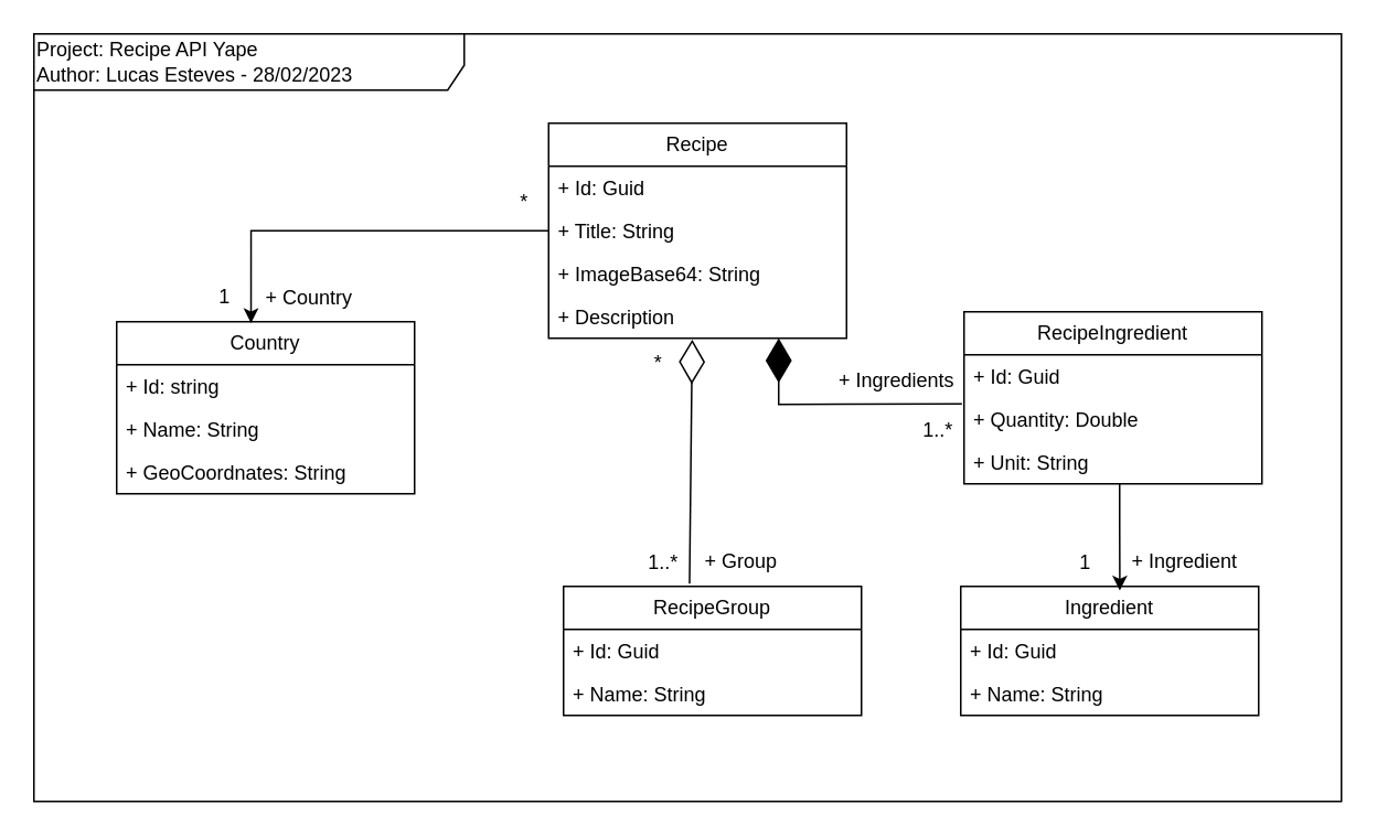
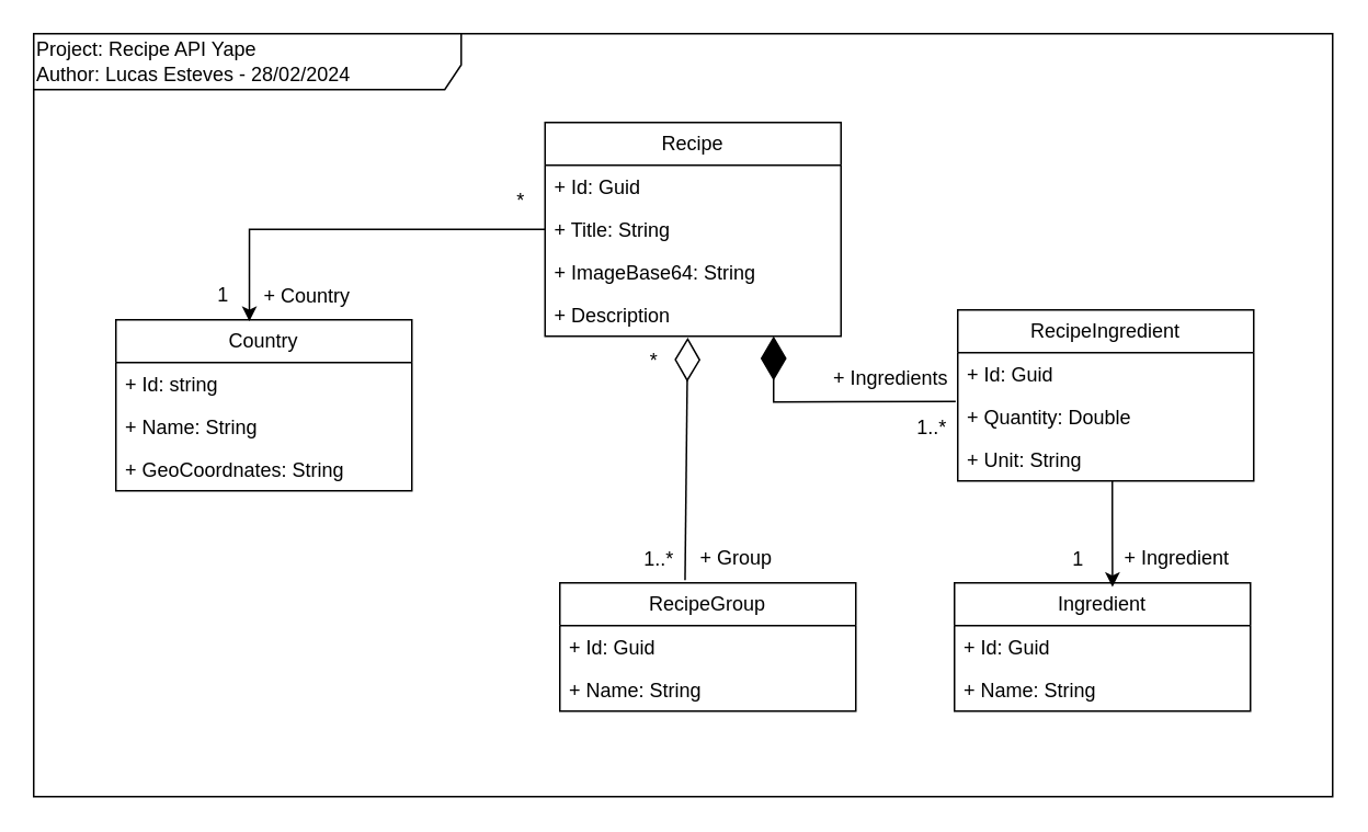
- <mxCell id="35" value="&lt;div style=&quot;&quot;&gt;&lt;span style=&quot;background-color: initial;&quot;&gt;Project: Recipe API Yape&lt;/span&gt;&lt;/div&gt;Author: Lucas Esteves - 28/02/2023" style="shape=umlFrame;whiteSpace=wrap;html=1;pointerEvents=0;width=260;height=34;align=left;" vertex="1" parent="1"><mxGeometry x="20" y="20" width="790" height="464" as="geometry" /></mxCell>
+ <mxCell id="35" value="&lt;div style=&quot;&quot;&gt;&lt;span style=&quot;background-color: initial;&quot;&gt;Project: Recipe API Yape&lt;/span&gt;&lt;/div&gt;Author: Lucas Esteves - 28/02/2024" style="shape=umlFrame;whiteSpace=wrap;html=1;pointerEvents=0;width=260;height=34;align=left;" vertex="1" parent="1"><mxGeometry x="20" y="20" width="790" height="464" as="geometry" /></mxCell>
